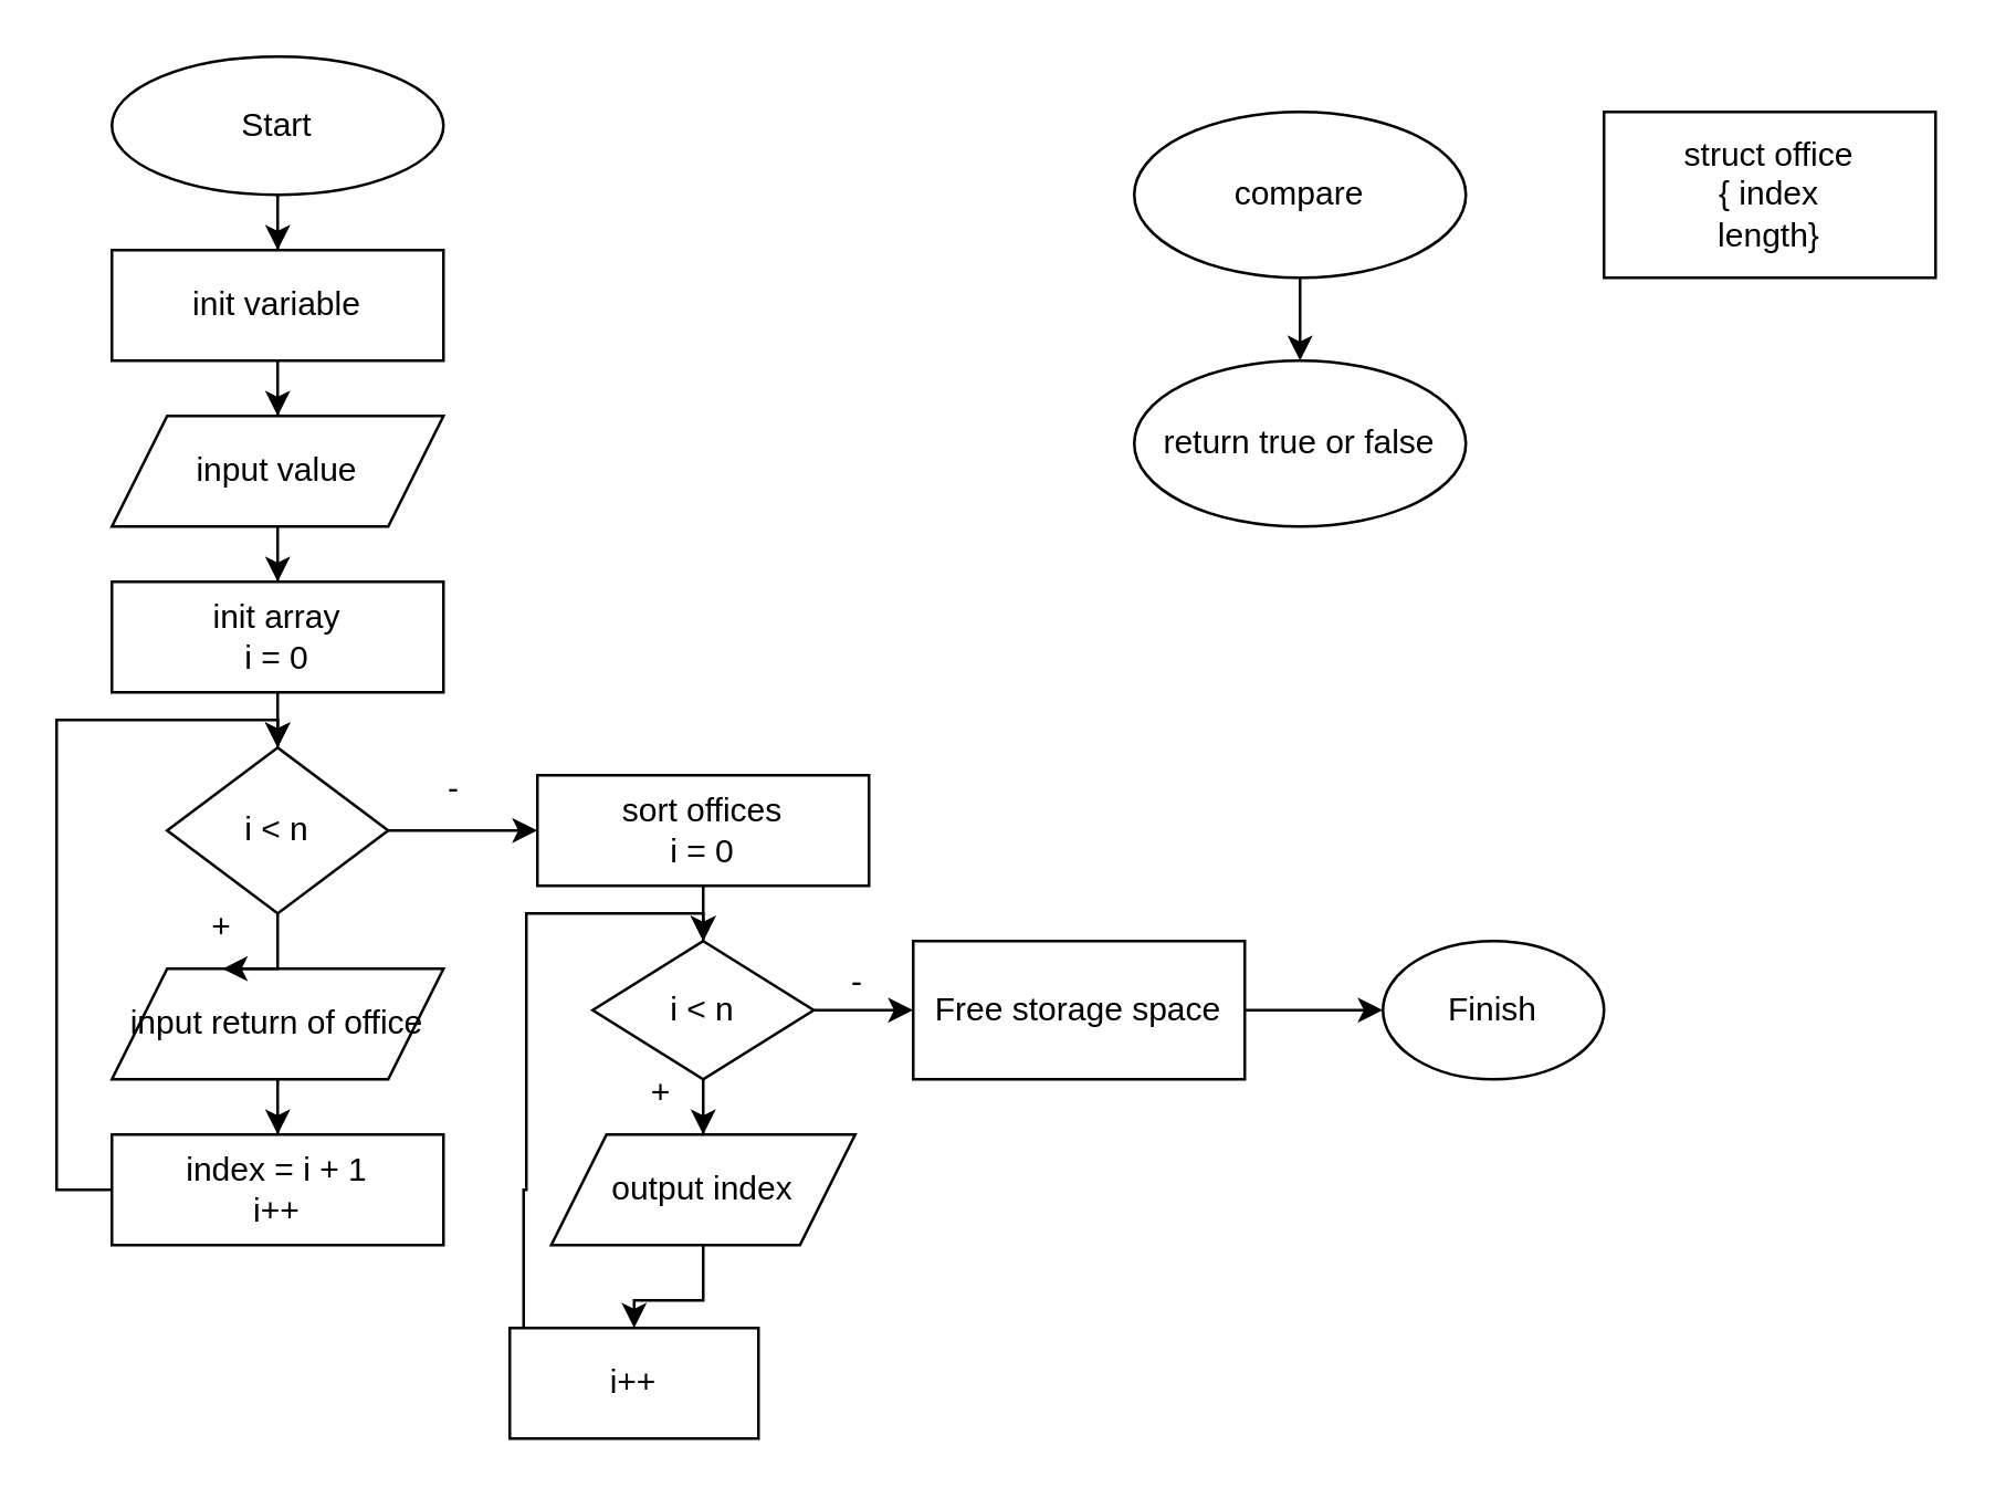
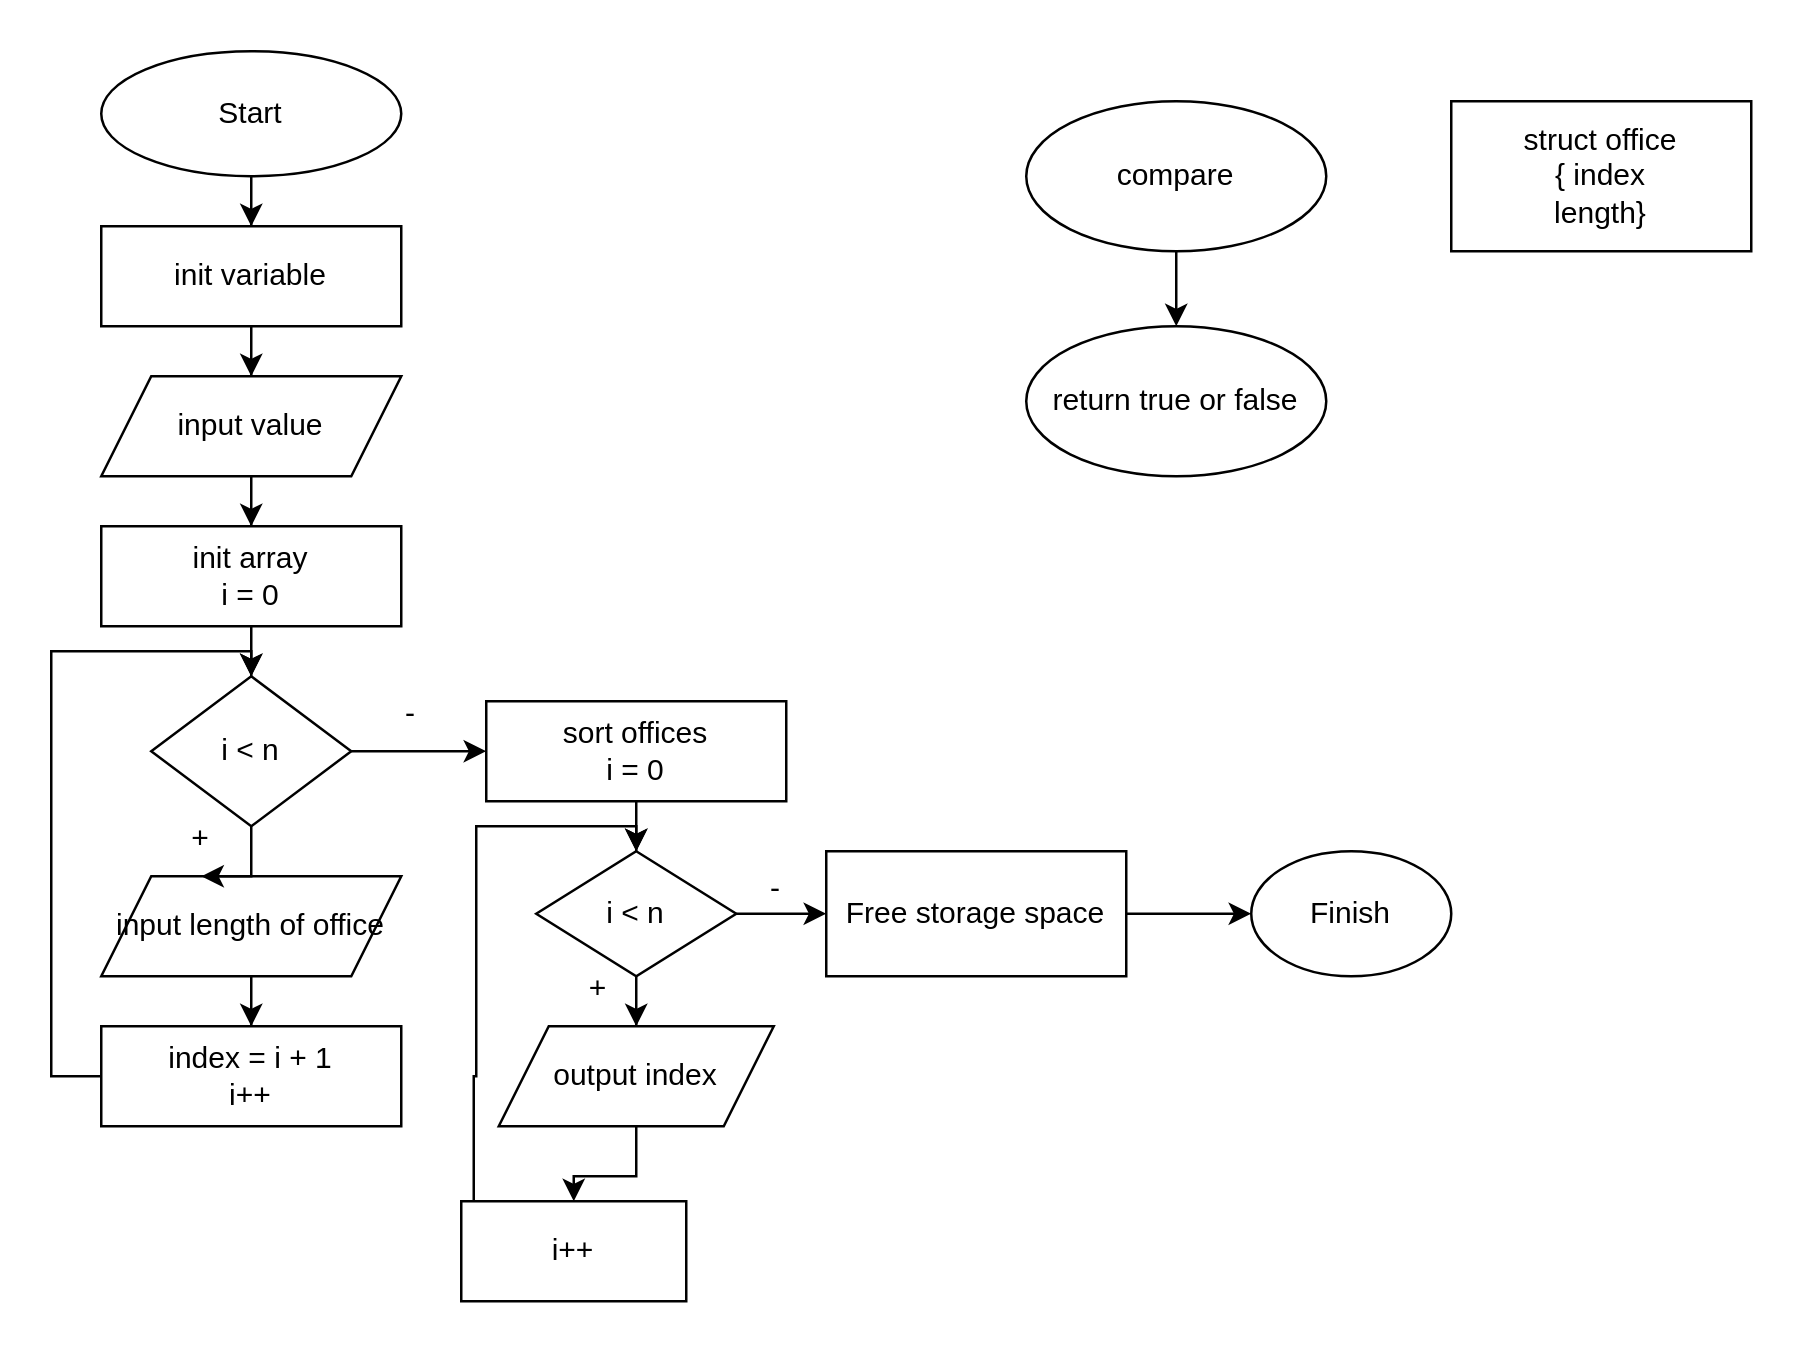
- <mxCell id="18" value="input return of office" style="shape=parallelogram;perimeter=parallelogramPerimeter;whiteSpace=wrap;html=1;fixedSize=1;" vertex="1" parent="1"><mxGeometry x="40" y="350" width="120" height="40" as="geometry" /></mxCell>
+ <mxCell id="18" value="input length of office" style="shape=parallelogram;perimeter=parallelogramPerimeter;whiteSpace=wrap;html=1;fixedSize=1;" vertex="1" parent="1"><mxGeometry x="40" y="350" width="120" height="40" as="geometry" /></mxCell>
